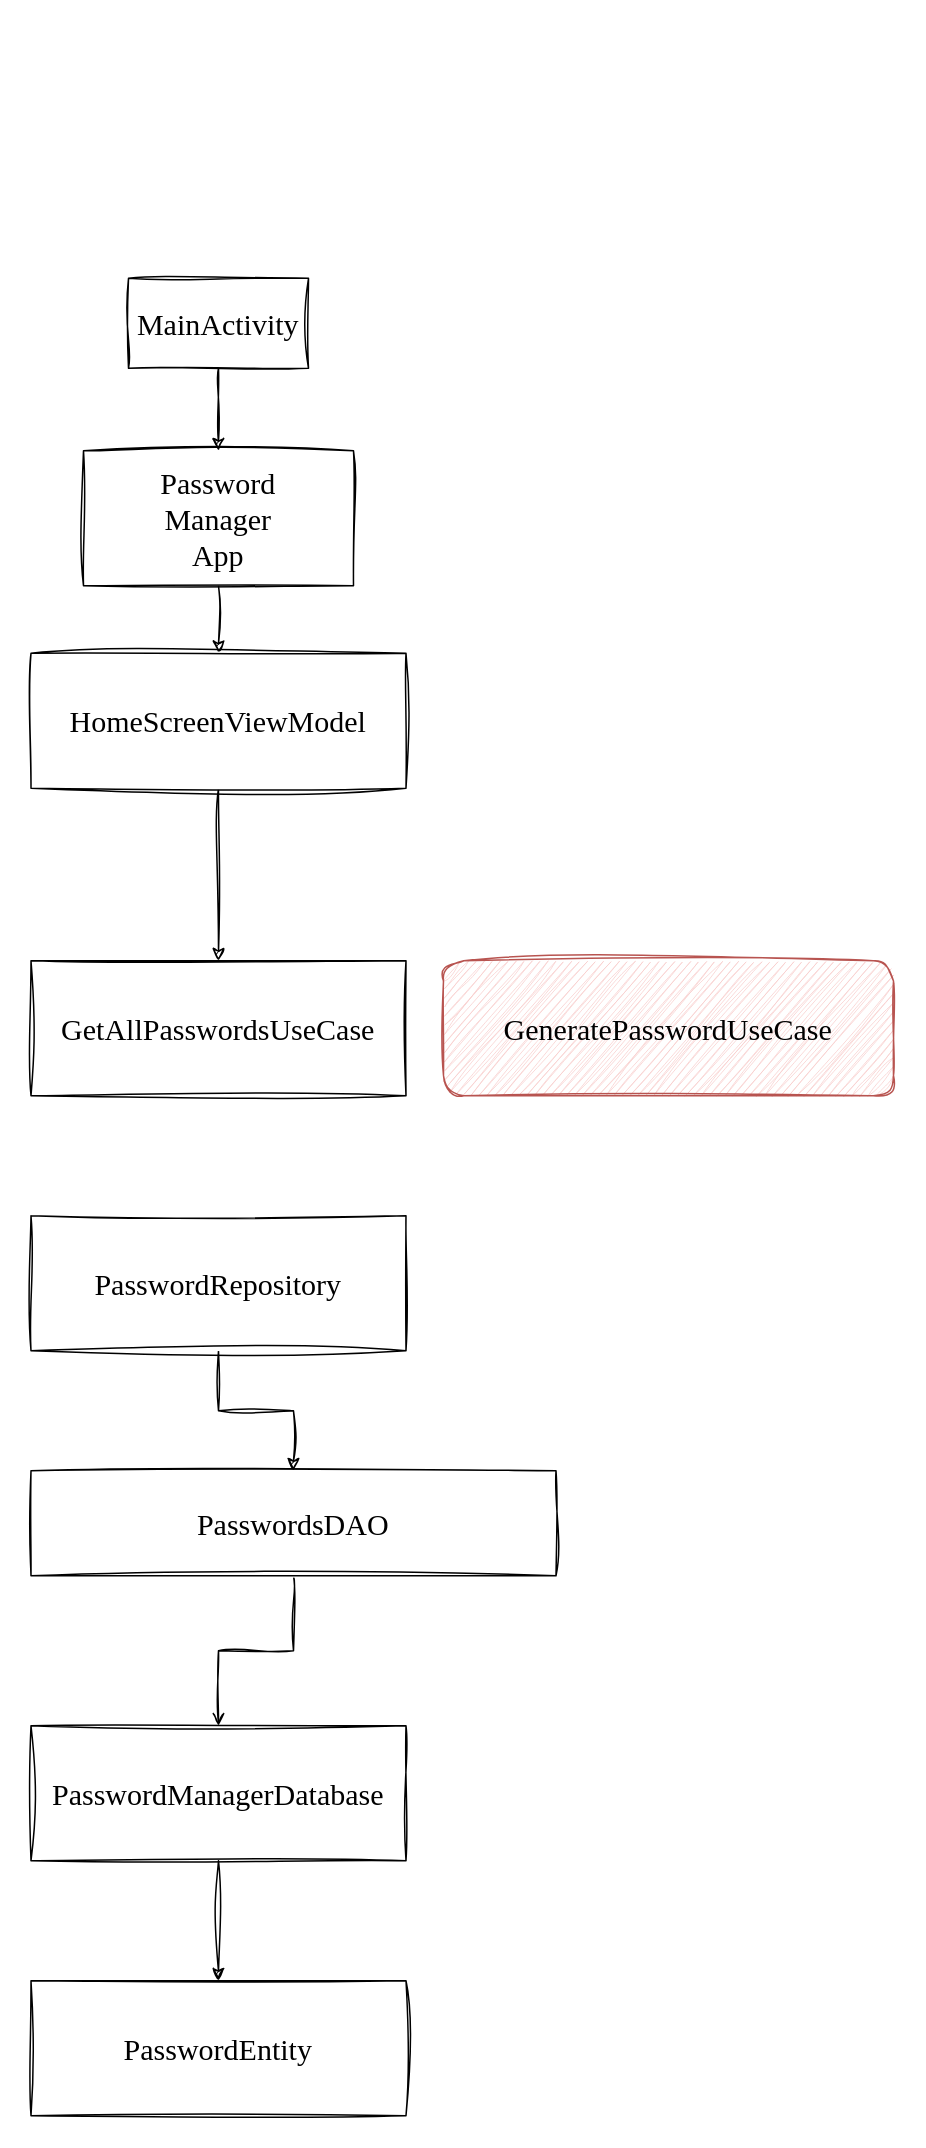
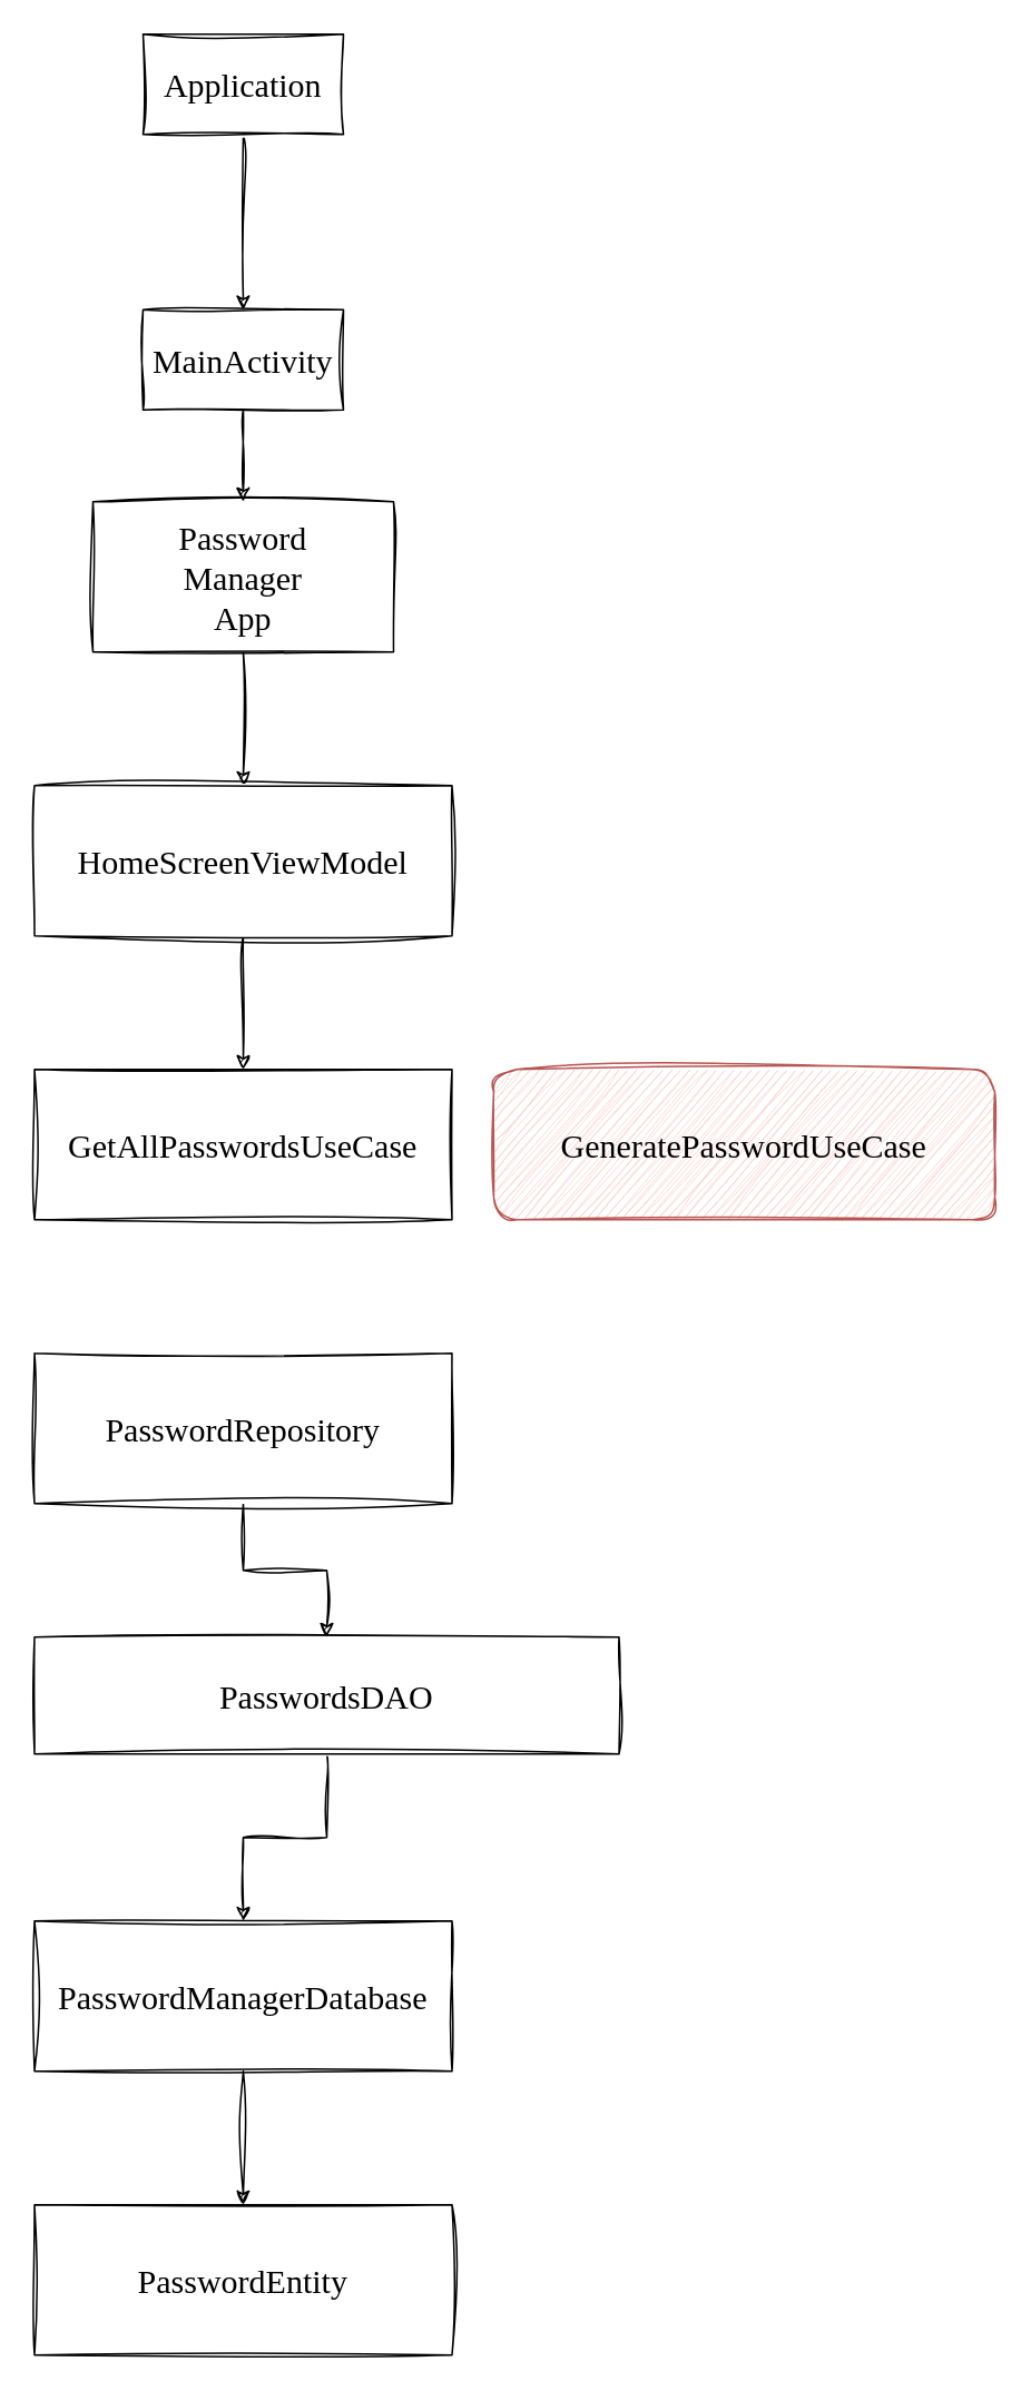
+ <mxCell id="3" value="Application" style="rounded=0;whiteSpace=wrap;html=1;sketch=1;hachureGap=4;jiggle=2;curveFitting=1;fontFamily=Architects Daughter;fontSource=https%3A%2F%2Ffonts.googleapis.com%2Fcss%3Ffamily%3DArchitects%2BDaughter;fontSize=20;" vertex="1" parent="1"><mxGeometry x="85" y="20" width="120" height="60" as="geometry" /></mxCell>
+ <mxCell id="2" value="" style="edgeStyle=orthogonalEdgeStyle;rounded=0;sketch=1;hachureGap=4;jiggle=2;curveFitting=1;orthogonalLoop=1;jettySize=auto;html=1;fontFamily=Architects Daughter;fontSource=https%3A%2F%2Ffonts.googleapis.com%2Fcss%3Ffamily%3DArchitects%2BDaughter;fontSize=16;" edge="1" parent="1" source="3" target="5"><mxGeometry relative="1" as="geometry" /></mxCell>
- <mxCell id="9" value="HomeScreenViewModel" style="rounded=0;whiteSpace=wrap;html=1;sketch=1;hachureGap=4;jiggle=2;curveFitting=1;fontFamily=Architects Daughter;fontSource=https%3A%2F%2Ffonts.googleapis.com%2Fcss%3Ffamily%3DArchitects%2BDaughter;fontSize=20;" vertex="1" parent="1"><mxGeometry x="20" y="435" width="250" height="90" as="geometry" /></mxCell>
+ <mxCell id="9" value="HomeScreenViewModel" style="rounded=0;whiteSpace=wrap;html=1;sketch=1;hachureGap=4;jiggle=2;curveFitting=1;fontFamily=Architects Daughter;fontSource=https%3A%2F%2Ffonts.googleapis.com%2Fcss%3Ffamily%3DArchitects%2BDaughter;fontSize=20;" vertex="1" parent="1"><mxGeometry x="20" y="470" width="250" height="90" as="geometry" /></mxCell>
- <mxCell id="13" value="" style="edgeStyle=orthogonalEdgeStyle;rounded=0;sketch=1;hachureGap=4;jiggle=2;curveFitting=1;orthogonalLoop=1;jettySize=auto;html=1;fontFamily=Architects Daughter;fontSource=https%3A%2F%2Ffonts.googleapis.com%2Fcss%3Ffamily%3DArchitects%2BDaughter;fontSize=16;endArrow=open;" edge="1" parent="1" source="14" target="16"><mxGeometry relative="1" as="geometry" /></mxCell>
+ <mxCell id="13" value="" style="edgeStyle=orthogonalEdgeStyle;rounded=0;sketch=1;hachureGap=4;jiggle=2;curveFitting=1;orthogonalLoop=1;jettySize=auto;html=1;fontFamily=Architects Daughter;fontSource=https%3A%2F%2Ffonts.googleapis.com%2Fcss%3Ffamily%3DArchitects%2BDaughter;fontSize=16;" edge="1" parent="1" source="14" target="16"><mxGeometry relative="1" as="geometry" /></mxCell>
